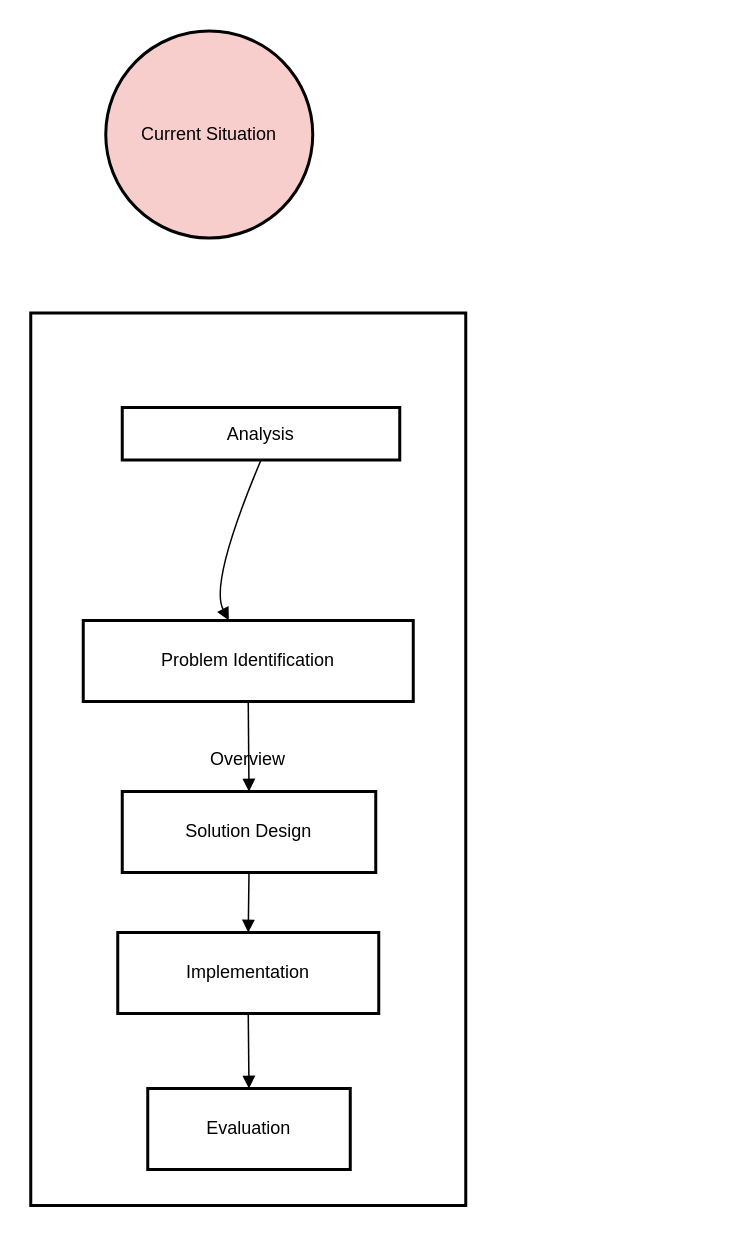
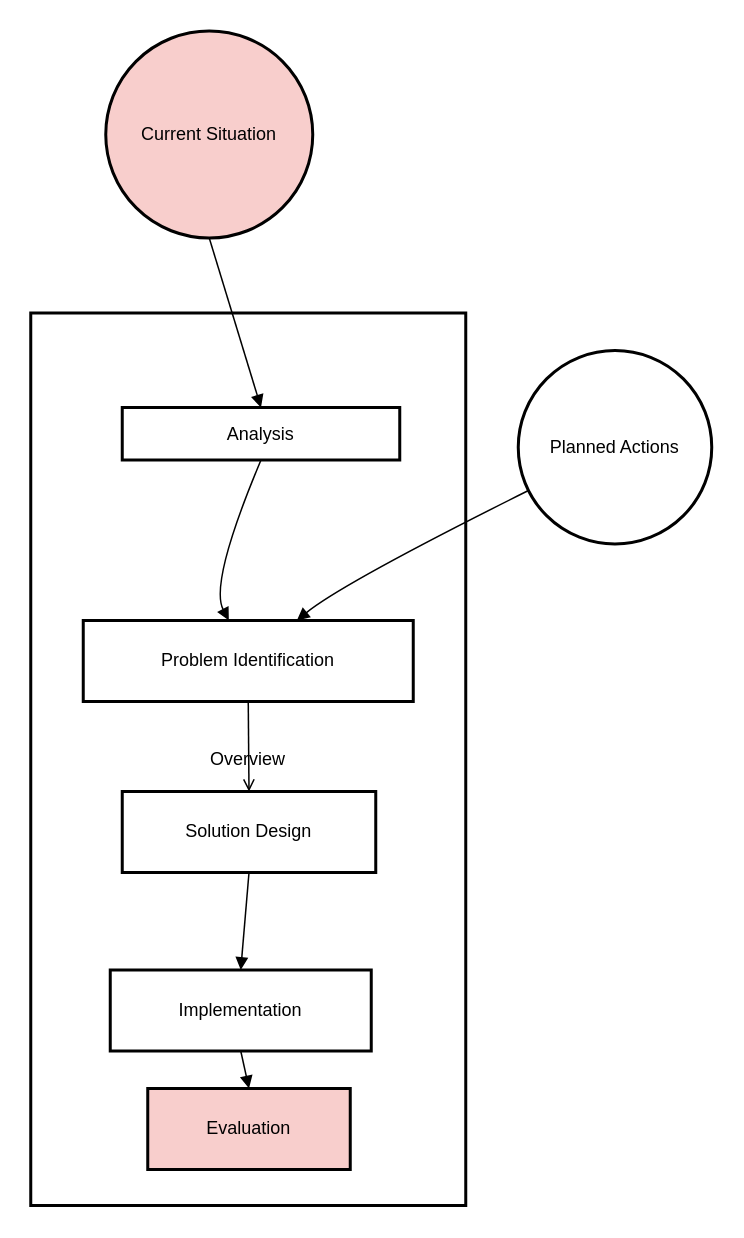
+ <mxCell id="14" value="" style="curved=1;startArrow=none;endArrow=block;exitX=0.5;exitY=1;entryX=0.5;entryY=0;" edge="1" parent="1" source="3" target="5"><mxGeometry relative="1" as="geometry"><Array as="points" /></mxGeometry></mxCell>
+ <mxCell id="4" value="Planned Actions" style="ellipse;aspect=fixed;strokeWidth=2;whiteSpace=wrap;" vertex="1" parent="1"><mxGeometry x="345" y="233" width="129" height="129" as="geometry" /></mxCell>
+ <mxCell id="15" value="" style="curved=1;startArrow=none;endArrow=block;exitX=0;exitY=0.75;entryX=0.65;entryY=-0.01;" edge="1" parent="1" source="4" target="6"><mxGeometry relative="1" as="geometry"><Array as="points"><mxPoint x="228" y="388" /></Array></mxGeometry></mxCell>
- <mxCell id="11" value="" style="curved=1;startArrow=none;endArrow=block;exitX=0.5;exitY=0.99;entryX=0.5;entryY=-0.01;" edge="1" parent="1" source="6" target="7"><mxGeometry relative="1" as="geometry"><Array as="points" /></mxGeometry></mxCell>
+ <mxCell id="11" value="" style="curved=1;startArrow=none;endArrow=open;exitX=0.5;exitY=0.99;entryX=0.5;entryY=-0.01;" edge="1" parent="1" source="6" target="7"><mxGeometry relative="1" as="geometry"><Array as="points" /></mxGeometry></mxCell>
- <mxCell id="8" value="Implementation" style="whiteSpace=wrap;strokeWidth=2;" vertex="1" parent="1"><mxGeometry x="78" y="621" width="174" height="54" as="geometry" /></mxCell>
+ <mxCell id="8" value="Implementation" style="whiteSpace=wrap;strokeWidth=2;" vertex="1" parent="1"><mxGeometry x="73" y="646" width="174" height="54" as="geometry" /></mxCell>
- <mxCell id="9" value="Evaluation" style="whiteSpace=wrap;strokeWidth=2;" vertex="1" parent="1"><mxGeometry x="98" y="725" width="135" height="54" as="geometry" /></mxCell>
+ <mxCell id="9" value="Evaluation" style="whiteSpace=wrap;strokeWidth=2;fillColor=#f8cecc;" vertex="1" parent="1"><mxGeometry x="98" y="725" width="135" height="54" as="geometry" /></mxCell>
